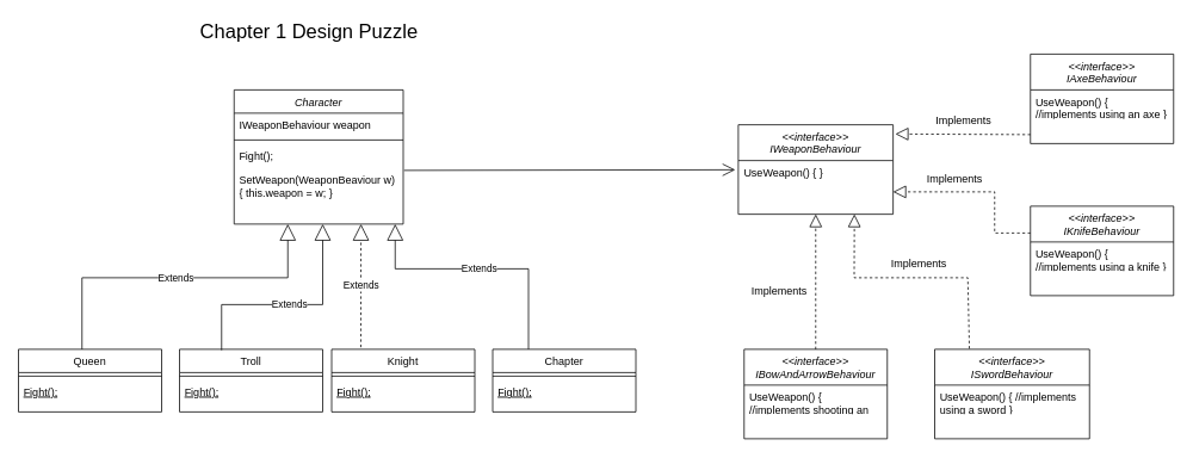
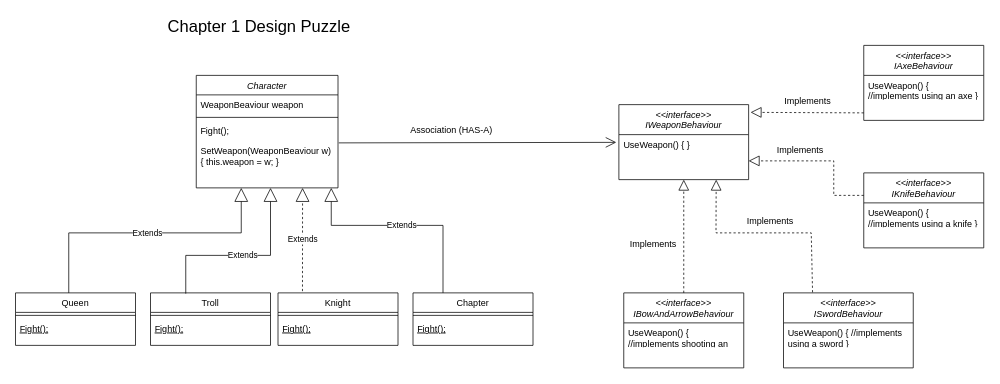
- <mxCell id="3" value="IWeaponBehaviour weapon" style="text;align=left;verticalAlign=top;spacingLeft=4;spacingRight=4;overflow=hidden;rotatable=0;points=[[0,0.5],[1,0.5]];portConstraint=eastwest;" parent="2" vertex="1"><mxGeometry y="26" width="189" height="26" as="geometry" /></mxCell>
+ <mxCell id="3" value="WeaponBeaviour weapon" style="text;align=left;verticalAlign=top;spacingLeft=4;spacingRight=4;overflow=hidden;rotatable=0;points=[[0,0.5],[1,0.5]];portConstraint=eastwest;" parent="2" vertex="1"><mxGeometry y="26" width="189" height="26" as="geometry" /></mxCell>
+ <mxCell id="39" value="Association (HAS-A)" style="text;html=1;align=center;verticalAlign=middle;resizable=0;points=[];autosize=1;strokeColor=none;fillColor=none;" vertex="1" parent="1"><mxGeometry x="536" y="158" width="130" height="30" as="geometry" /></mxCell>
